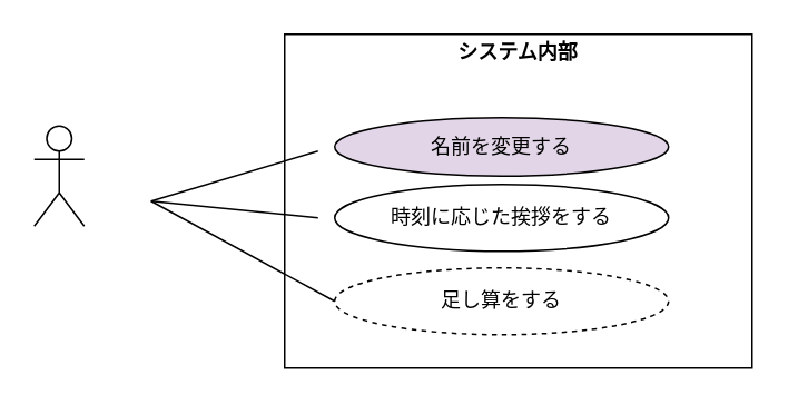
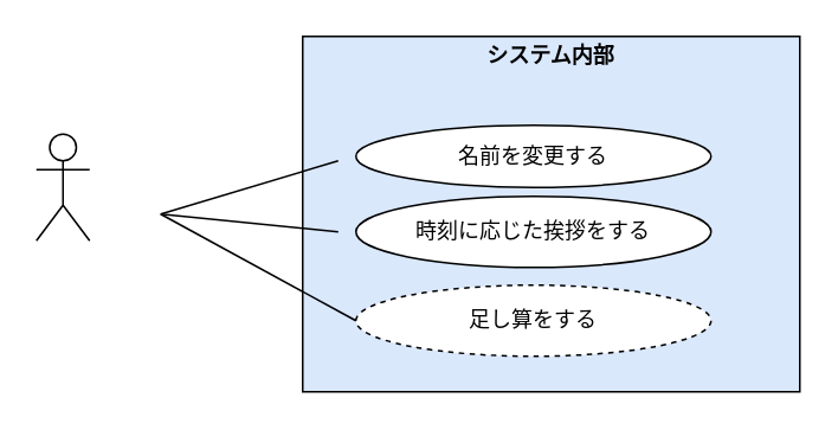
- <mxCell id="3" value="&lt;p style=&quot;margin:0px;margin-top:4px;text-align:center;&quot;&gt;&lt;b&gt;システム内部&lt;/b&gt;&lt;/p&gt;&lt;p style=&quot;margin:0px;margin-top:4px;text-align:center;&quot;&gt;&lt;b&gt;&lt;br&gt;&lt;/b&gt;&lt;/p&gt;&lt;p style=&quot;margin:0px;margin-top:4px;text-align:center;&quot;&gt;&lt;br&gt;&lt;/p&gt;&lt;p style=&quot;margin:0px;margin-top:4px;text-align:center;&quot;&gt;&lt;br&gt;&lt;/p&gt;&lt;p style=&quot;margin:0px;margin-top:4px;text-align:center;&quot;&gt;&lt;br&gt;&lt;/p&gt;" style="verticalAlign=top;align=left;overflow=fill;html=1;whiteSpace=wrap;" parent="1" vertex="1"><mxGeometry x="170" y="20" width="280" height="200" as="geometry" /></mxCell>
+ <mxCell id="3" value="&lt;p style=&quot;margin:0px;margin-top:4px;text-align:center;&quot;&gt;&lt;b&gt;システム内部&lt;/b&gt;&lt;/p&gt;&lt;p style=&quot;margin:0px;margin-top:4px;text-align:center;&quot;&gt;&lt;b&gt;&lt;br&gt;&lt;/b&gt;&lt;/p&gt;&lt;p style=&quot;margin:0px;margin-top:4px;text-align:center;&quot;&gt;&lt;br&gt;&lt;/p&gt;&lt;p style=&quot;margin:0px;margin-top:4px;text-align:center;&quot;&gt;&lt;br&gt;&lt;/p&gt;&lt;p style=&quot;margin:0px;margin-top:4px;text-align:center;&quot;&gt;&lt;br&gt;&lt;/p&gt;" style="verticalAlign=top;align=left;overflow=fill;html=1;whiteSpace=wrap;fillColor=#dae8fc;" parent="1" vertex="1"><mxGeometry x="170" y="20" width="280" height="200" as="geometry" /></mxCell>
- <mxCell id="4" value="名前を変更する" style="ellipse;whiteSpace=wrap;html=1;fillColor=#e1d5e7;" parent="1" vertex="1"><mxGeometry x="200" y="70" width="200" height="35" as="geometry" /></mxCell>
+ <mxCell id="4" value="名前を変更する" style="ellipse;whiteSpace=wrap;html=1;" parent="1" vertex="1"><mxGeometry x="200" y="70" width="200" height="35" as="geometry" /></mxCell>
